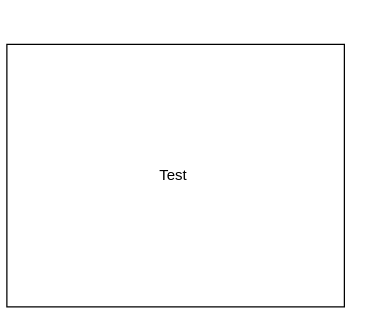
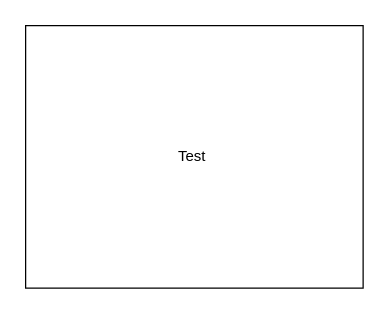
- <mxCell id="2" value="Test&amp;nbsp;" style="rounded=0;whiteSpace=wrap;html=1;" vertex="1" parent="1"><mxGeometry x="5" y="35" width="270" height="210" as="geometry" /></mxCell>
+ <mxCell id="2" value="Test&amp;nbsp;" style="rounded=0;whiteSpace=wrap;html=1;" vertex="1" parent="1"><mxGeometry x="20" y="20" width="270" height="210" as="geometry" /></mxCell>
